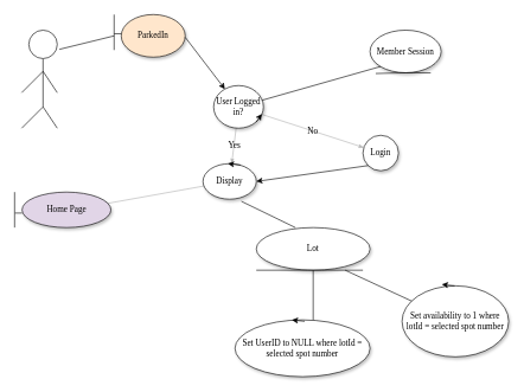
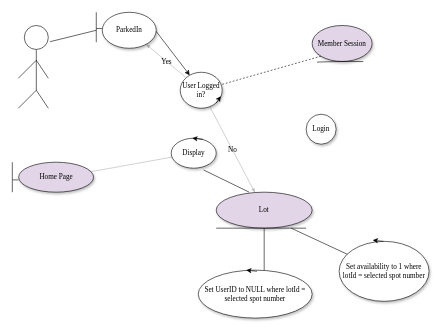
- <mxCell id="17" value="ParkedIn" style="ellipse;whiteSpace=wrap;html=1;rounded=0;shadow=1;comic=0;labelBackgroundColor=none;strokeWidth=1;fontFamily=Verdana;fontSize=12;align=center;fillColor=#ffe6cc;" parent="1" vertex="1"><mxGeometry x="170" y="20" width="90" height="60" as="geometry" /></mxCell>
+ <mxCell id="17" value="ParkedIn" style="ellipse;whiteSpace=wrap;html=1;rounded=0;shadow=1;comic=0;labelBackgroundColor=none;strokeWidth=1;fontFamily=Verdana;fontSize=12;align=center;" parent="1" vertex="1"><mxGeometry x="170" y="20" width="90" height="60" as="geometry" /></mxCell>
- <mxCell id="19" value="Member Session" style="ellipse;whiteSpace=wrap;html=1;rounded=0;shadow=1;comic=0;labelBackgroundColor=none;strokeWidth=1;fontFamily=Verdana;fontSize=12;align=center;" parent="1" vertex="1"><mxGeometry x="520" y="42" width="100" height="60" as="geometry" /></mxCell>
+ <mxCell id="19" value="Member Session" style="ellipse;whiteSpace=wrap;html=1;rounded=0;shadow=1;comic=0;labelBackgroundColor=none;strokeWidth=1;fontFamily=Verdana;fontSize=12;align=center;fillColor=#e1d5e7;" parent="1" vertex="1"><mxGeometry x="520" y="42" width="100" height="60" as="geometry" /></mxCell>
- <mxCell id="21" value="" style="endArrow=none;html=1;strokeColor=#000000;exitX=0;exitY=1;exitDx=0;exitDy=0;" parent="1" source="19" target="4" edge="1"><mxGeometry width="50" height="50" relative="1" as="geometry"><mxPoint x="410" y="92" as="sourcePoint" /><mxPoint x="250" y="70" as="targetPoint" /></mxGeometry></mxCell>
+ <mxCell id="21" value="" style="endArrow=none;html=1;strokeColor=#000000;exitX=0;exitY=1;exitDx=0;exitDy=0;dashed=1;" parent="1" source="19" target="4" edge="1"><mxGeometry width="50" height="50" relative="1" as="geometry"><mxPoint x="410" y="92" as="sourcePoint" /><mxPoint x="250" y="70" as="targetPoint" /></mxGeometry></mxCell>
- <mxCell id="3" value="No" style="edgeStyle=none;rounded=1;html=1;labelBackgroundColor=none;startArrow=none;startFill=0;startSize=5;endArrow=classicThin;endFill=1;endSize=5;jettySize=auto;orthogonalLoop=1;strokeColor=#B3B3B3;strokeWidth=1;fontFamily=Verdana;fontSize=12" parent="1" source="4" target="5" edge="1"><mxGeometry relative="1" as="geometry" /></mxCell>
+ <mxCell id="3" value="No" style="edgeStyle=none;rounded=1;html=1;labelBackgroundColor=none;startArrow=none;startFill=0;startSize=5;endArrow=classicThin;endFill=1;endSize=5;jettySize=auto;orthogonalLoop=1;strokeColor=#B3B3B3;strokeWidth=1;fontFamily=Verdana;fontSize=12;" parent="1" source="4" target="29" edge="1"><mxGeometry relative="1" as="geometry" /></mxCell>
- <mxCell id="2" value="Yes" style="edgeStyle=none;rounded=1;html=1;labelBackgroundColor=none;startArrow=none;startFill=0;startSize=5;endArrow=classicThin;endFill=1;endSize=5;jettySize=auto;orthogonalLoop=1;strokeColor=#B3B3B3;strokeWidth=1;fontFamily=Verdana;fontSize=12" parent="1" source="4" target="7" edge="1"><mxGeometry relative="1" as="geometry" /></mxCell>
+ <mxCell id="2" value="Yes" style="edgeStyle=none;rounded=1;html=1;labelBackgroundColor=none;startArrow=none;startFill=0;startSize=5;endArrow=classicThin;endFill=1;endSize=5;jettySize=auto;orthogonalLoop=1;strokeColor=#B3B3B3;strokeWidth=1;fontFamily=Verdana;fontSize=12;" parent="1" source="4" target="17" edge="1"><mxGeometry relative="1" as="geometry" /></mxCell>
- <mxCell id="24" value="" style="endArrow=classic;html=1;strokeColor=#000000;entryX=1;entryY=0.5;entryDx=0;entryDy=0;exitX=0;exitY=1;exitDx=0;exitDy=0;" parent="1" source="5" target="7" edge="1"><mxGeometry width="50" height="50" relative="1" as="geometry"><mxPoint x="450" y="260" as="sourcePoint" /><mxPoint x="500" y="210" as="targetPoint" /></mxGeometry></mxCell>
- <mxCell id="29" value="Lot" style="ellipse;whiteSpace=wrap;html=1;rounded=0;shadow=1;comic=0;labelBackgroundColor=none;strokeWidth=1;fontFamily=Verdana;fontSize=12;align=center;" vertex="1" parent="1"><mxGeometry x="360" y="320" width="160" height="60" as="geometry" /></mxCell>
+ <mxCell id="29" value="Lot" style="ellipse;whiteSpace=wrap;html=1;rounded=0;shadow=1;comic=0;labelBackgroundColor=none;strokeWidth=1;fontFamily=Verdana;fontSize=12;align=center;fillColor=#e1d5e7;" vertex="1" parent="1"><mxGeometry x="360" y="320" width="160" height="60" as="geometry" /></mxCell>
